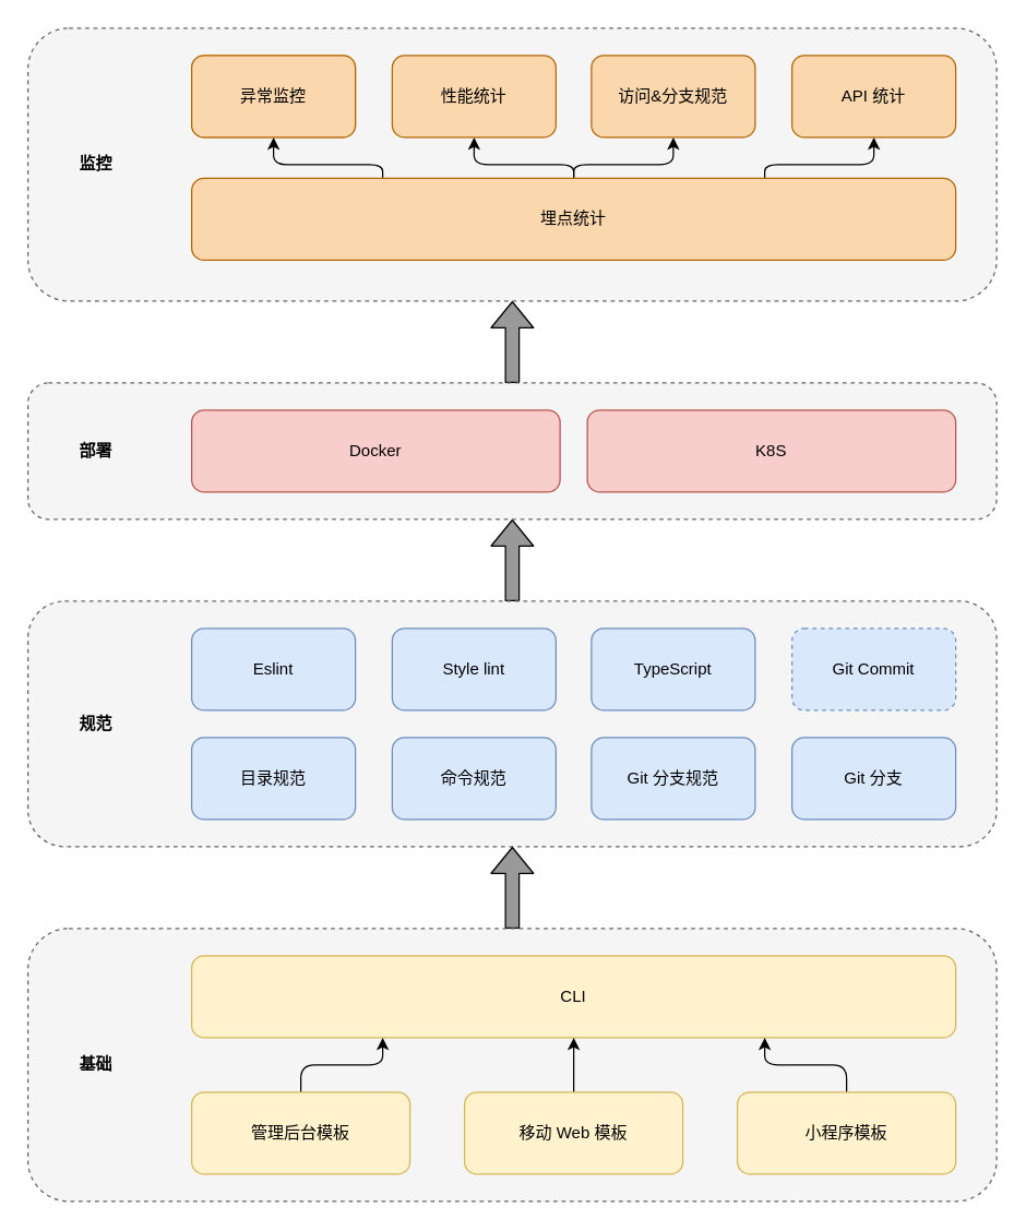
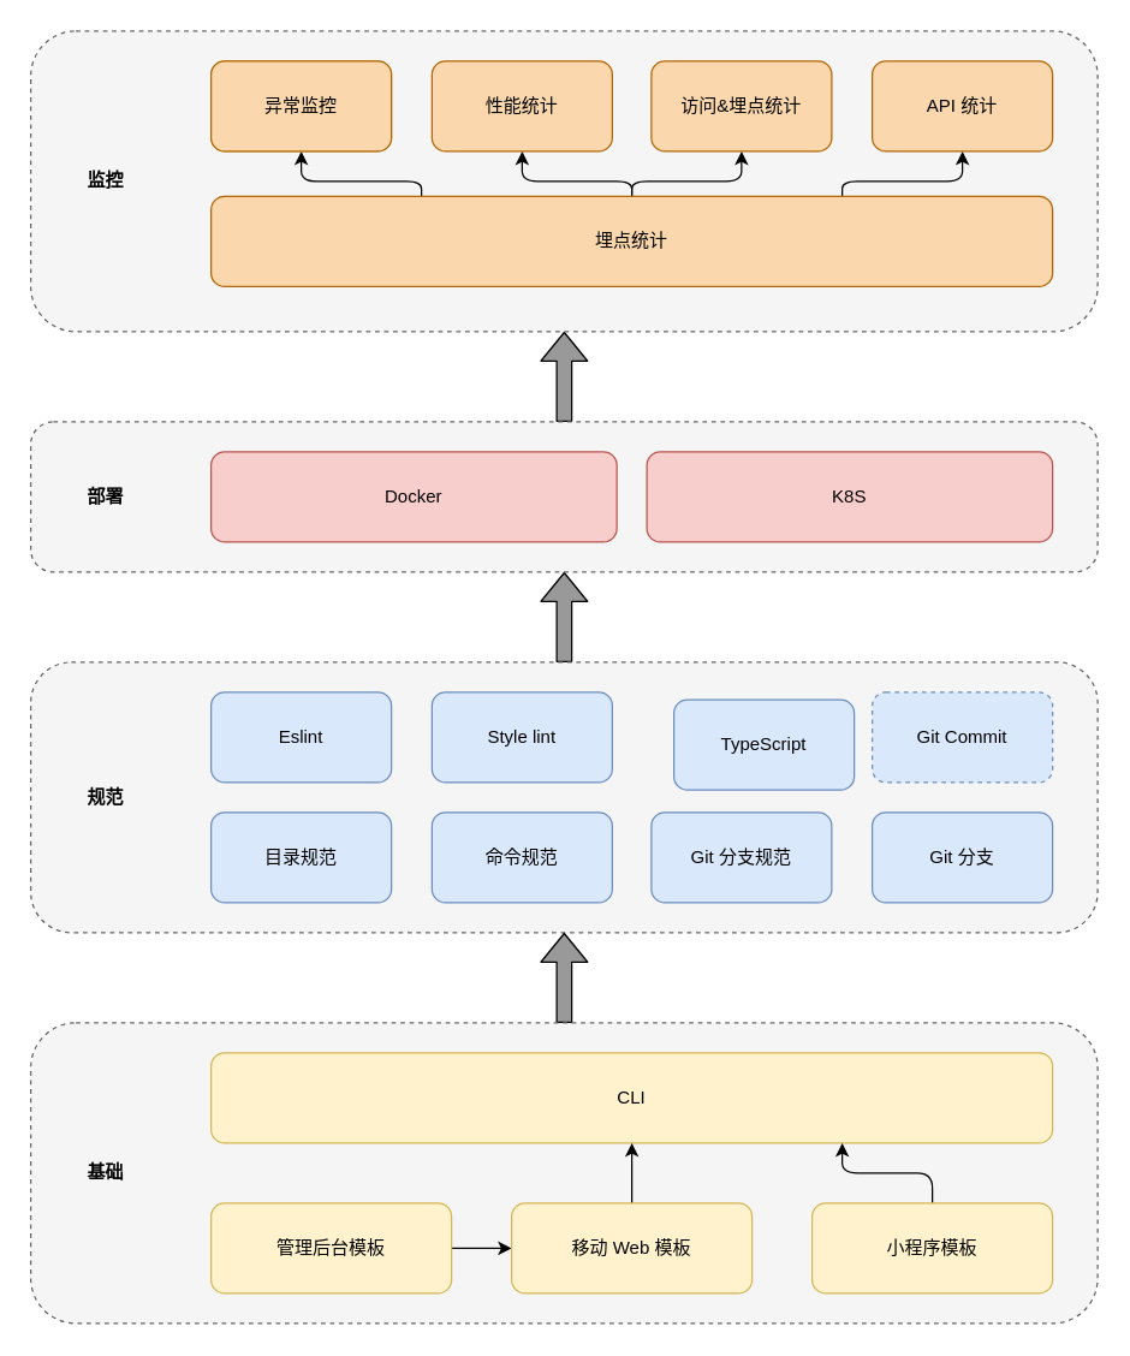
- <mxCell id="37" value="访问&amp;amp;分支规范" style="rounded=1;whiteSpace=wrap;html=1;shadow=0;fillColor=#fad7ac;strokeColor=#b46504;" vertex="1" parent="1"><mxGeometry x="433" y="40" width="120" height="60" as="geometry" /></mxCell>
+ <mxCell id="37" value="访问&amp;amp;埋点统计" style="rounded=1;whiteSpace=wrap;html=1;shadow=0;fillColor=#fad7ac;strokeColor=#b46504;" vertex="1" parent="1"><mxGeometry x="433" y="40" width="120" height="60" as="geometry" /></mxCell>
- <mxCell id="16" value="TypeScript" style="rounded=1;whiteSpace=wrap;html=1;shadow=0;fillColor=#dae8fc;strokeColor=#6c8ebf;" vertex="1" parent="1"><mxGeometry x="433" y="460" width="120" height="60" as="geometry" /></mxCell>
+ <mxCell id="16" value="TypeScript" style="rounded=1;whiteSpace=wrap;html=1;shadow=0;fillColor=#dae8fc;strokeColor=#6c8ebf;" vertex="1" parent="1"><mxGeometry x="448" y="465" width="120" height="60" as="geometry" /></mxCell>
- <mxCell id="7" style="edgeStyle=orthogonalEdgeStyle;rounded=1;orthogonalLoop=1;jettySize=auto;html=1;entryX=0.25;entryY=1;entryDx=0;entryDy=0;fillColor=#fff2cc;" edge="1" parent="1" source="8" target="6"><mxGeometry x="180" y="740" as="geometry" /></mxCell>
+ <mxCell id="7" style="edgeStyle=orthogonalEdgeStyle;rounded=1;orthogonalLoop=1;jettySize=auto;html=1;fillColor=#fff2cc;" edge="1" parent="1" source="8" target="10"><mxGeometry x="180" y="740" as="geometry" /></mxCell>
